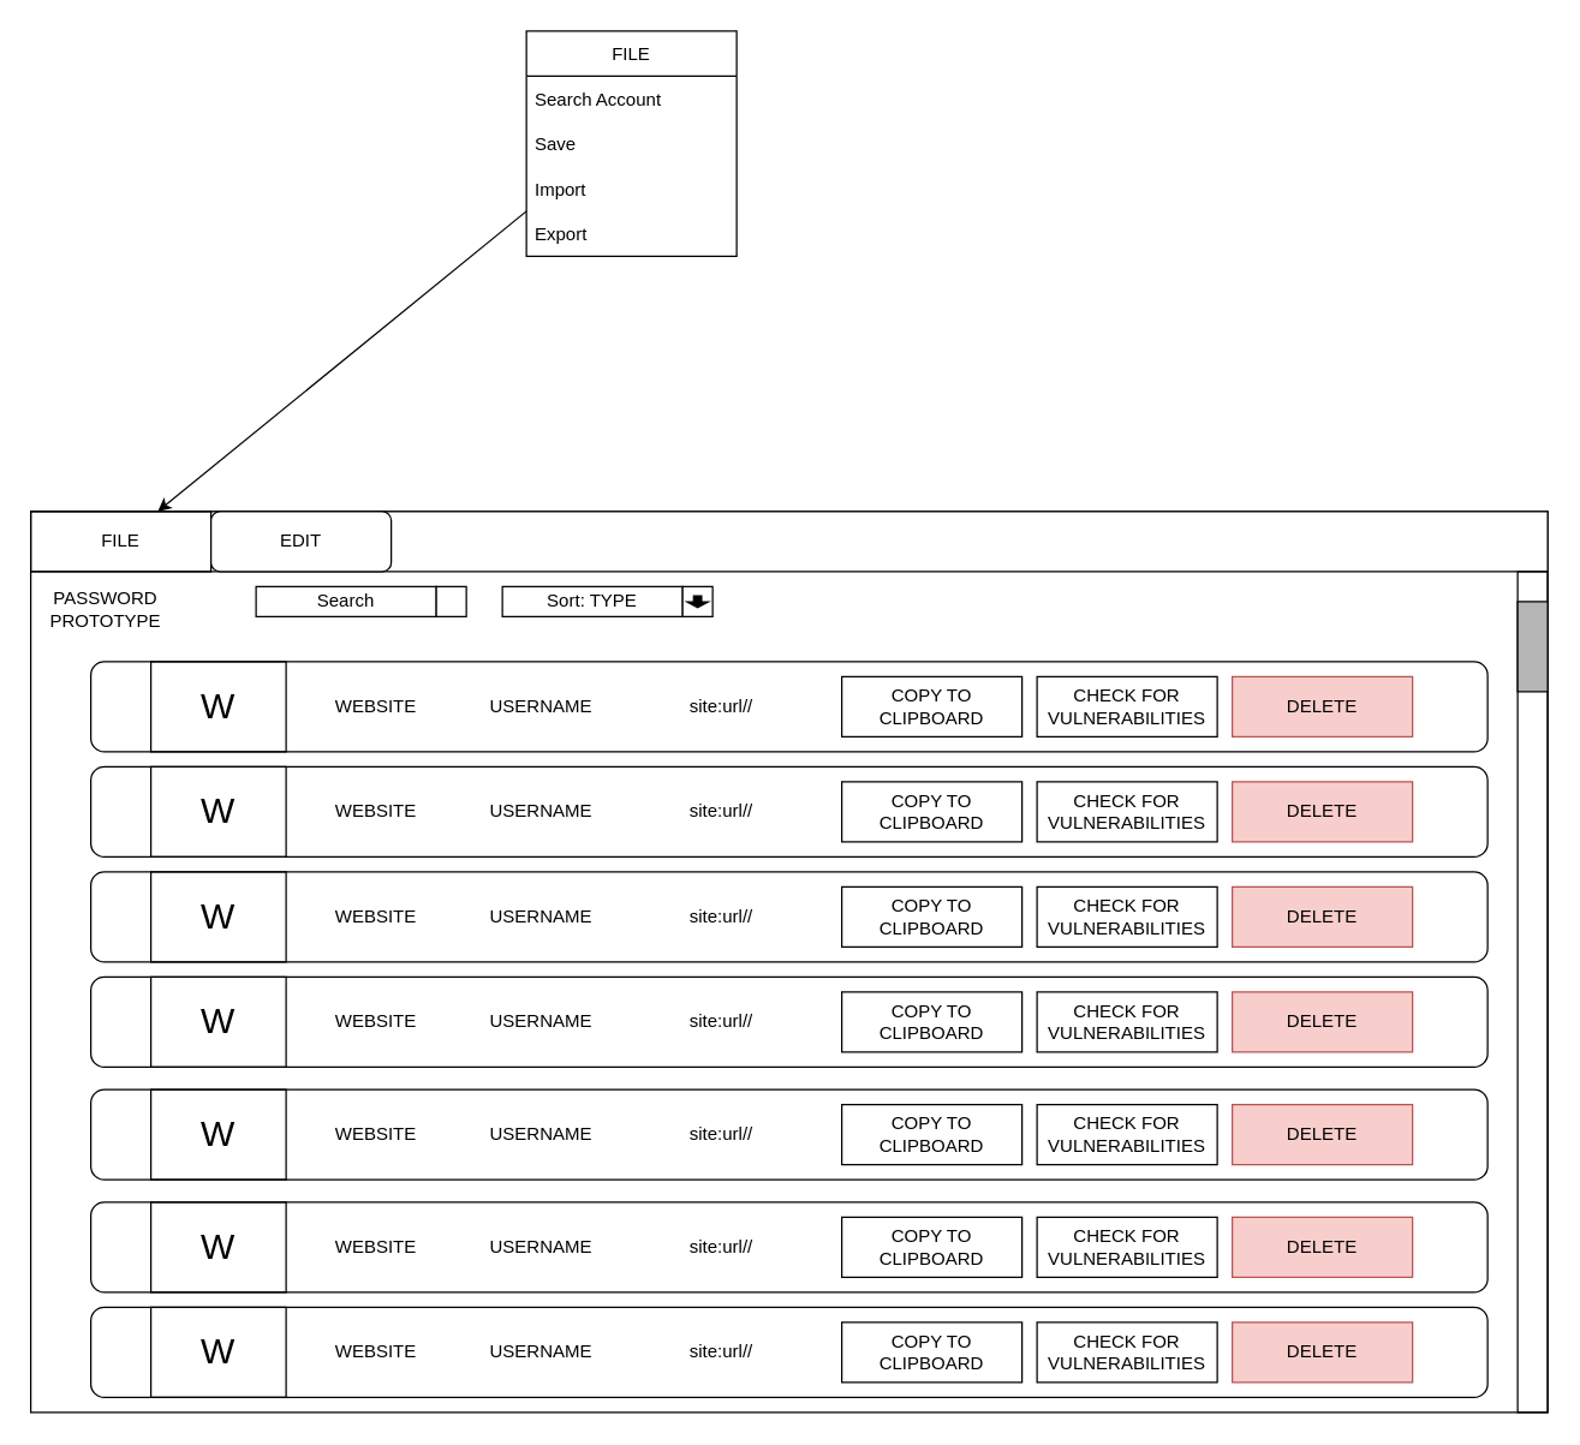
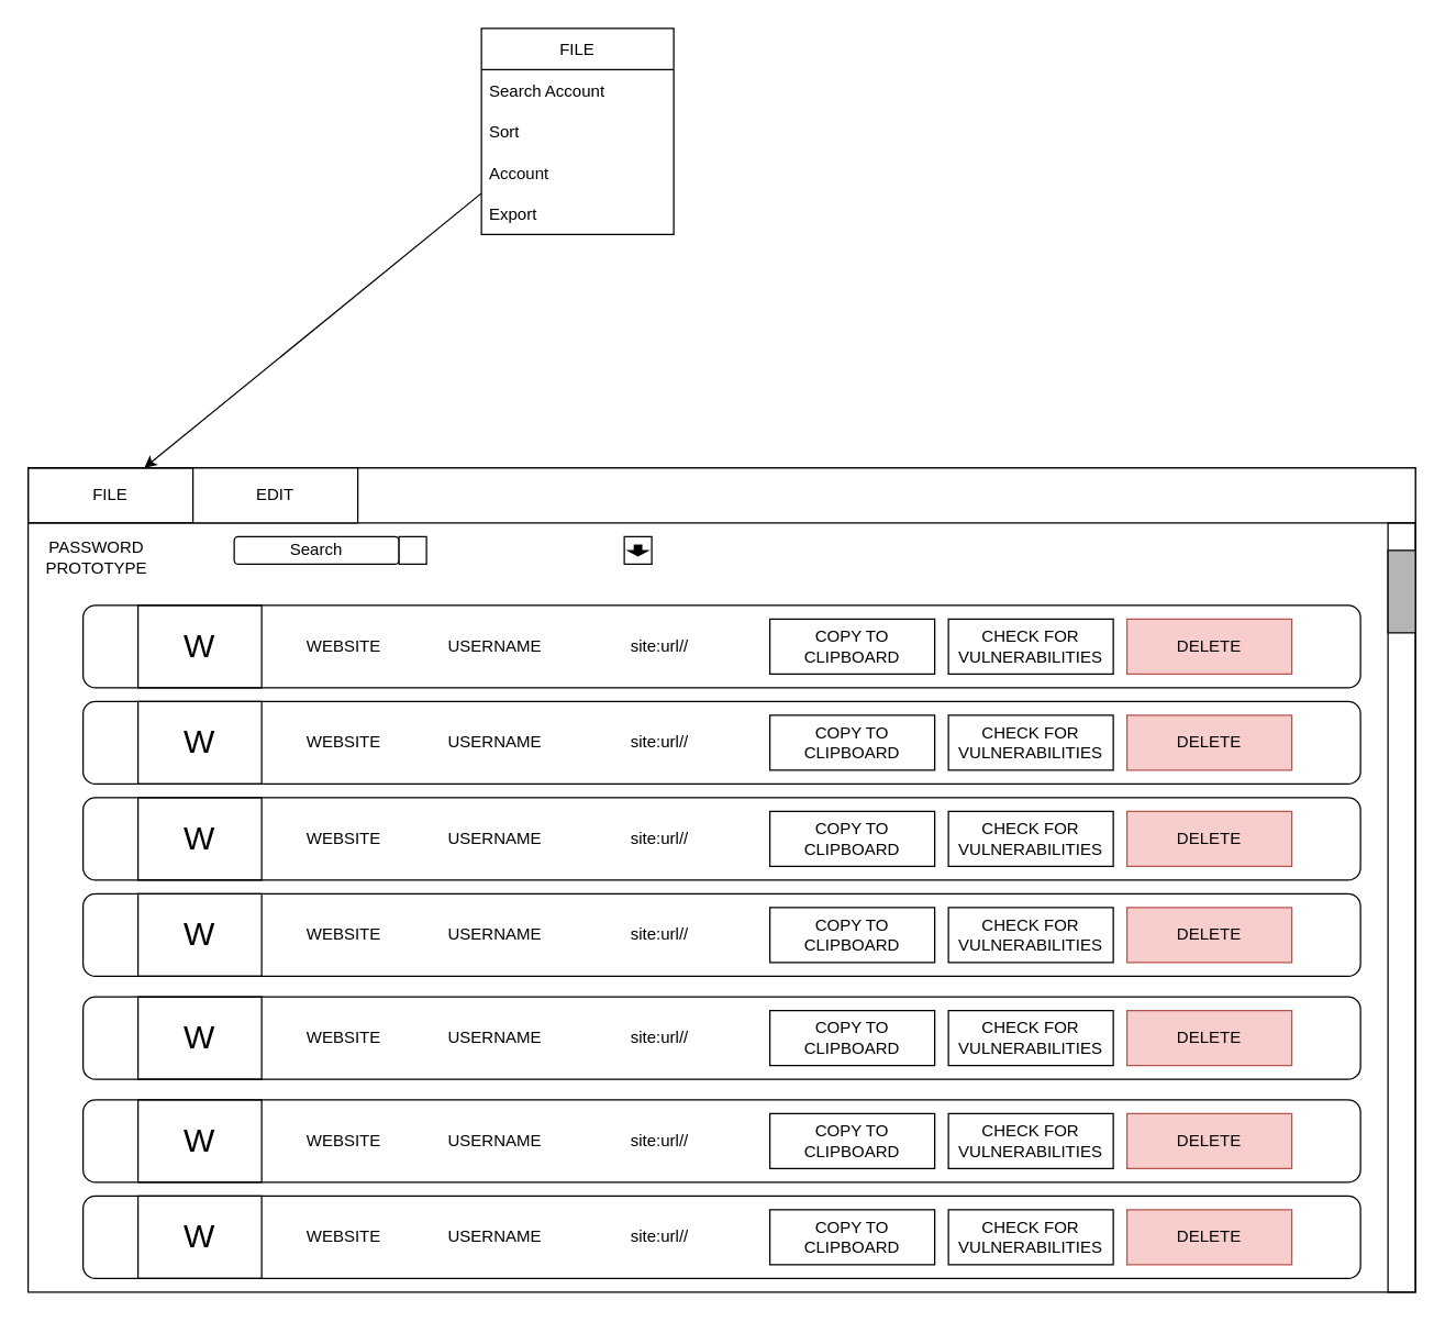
- <mxCell id="29" value="Save" style="text;strokeColor=none;fillColor=none;align=left;verticalAlign=middle;spacingLeft=4;spacingRight=4;overflow=hidden;points=[[0,0.5],[1,0.5]];portConstraint=eastwest;rotatable=0;" vertex="1" parent="27"><mxGeometry y="60" width="140" height="30" as="geometry" /></mxCell>
+ <mxCell id="29" value="Sort" style="text;strokeColor=none;fillColor=none;align=left;verticalAlign=middle;spacingLeft=4;spacingRight=4;overflow=hidden;points=[[0,0.5],[1,0.5]];portConstraint=eastwest;rotatable=0;" vertex="1" parent="27"><mxGeometry y="60" width="140" height="30" as="geometry" /></mxCell>
- <mxCell id="30" value="Import " style="text;strokeColor=none;fillColor=none;align=left;verticalAlign=middle;spacingLeft=4;spacingRight=4;overflow=hidden;points=[[0,0.5],[1,0.5]];portConstraint=eastwest;rotatable=0;" vertex="1" parent="27"><mxGeometry y="90" width="140" height="30" as="geometry" /></mxCell>
+ <mxCell id="30" value="Account " style="text;strokeColor=none;fillColor=none;align=left;verticalAlign=middle;spacingLeft=4;spacingRight=4;overflow=hidden;points=[[0,0.5],[1,0.5]];portConstraint=eastwest;rotatable=0;" vertex="1" parent="27"><mxGeometry y="90" width="140" height="30" as="geometry" /></mxCell>
- <mxCell id="32" value="EDIT" style="whiteSpace=wrap;html=1;rounded=1;" vertex="1" parent="1"><mxGeometry x="140" y="340" width="120" height="40" as="geometry" /></mxCell>
+ <mxCell id="32" value="EDIT" style="rounded=0;whiteSpace=wrap;html=1;" vertex="1" parent="1"><mxGeometry x="140" y="340" width="120" height="40" as="geometry" /></mxCell>
- <mxCell id="14" value="Search" style="rounded=0;whiteSpace=wrap;html=1;" vertex="1" parent="13"><mxGeometry width="120" height="20" as="geometry" /></mxCell>
+ <mxCell id="14" value="Search" style="whiteSpace=wrap;html=1;rounded=1;" vertex="1" parent="13"><mxGeometry width="120" height="20" as="geometry" /></mxCell>
- <mxCell id="20" value="Sort: TYPE" style="rounded=0;whiteSpace=wrap;html=1;" vertex="1" parent="19"><mxGeometry width="120" height="20" as="geometry" /></mxCell>
